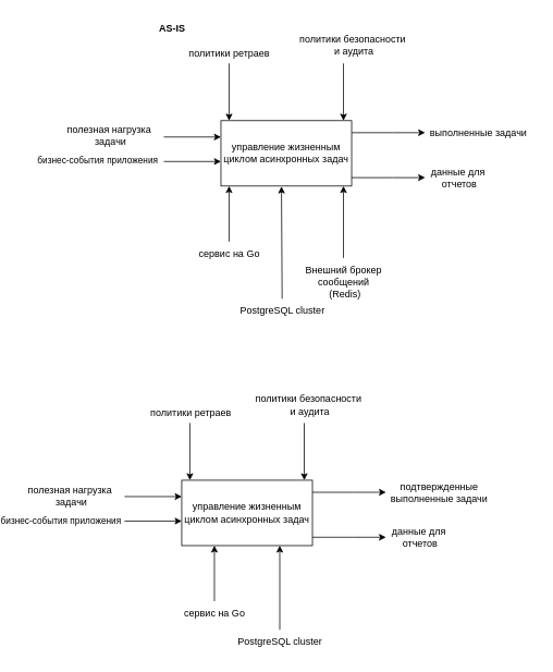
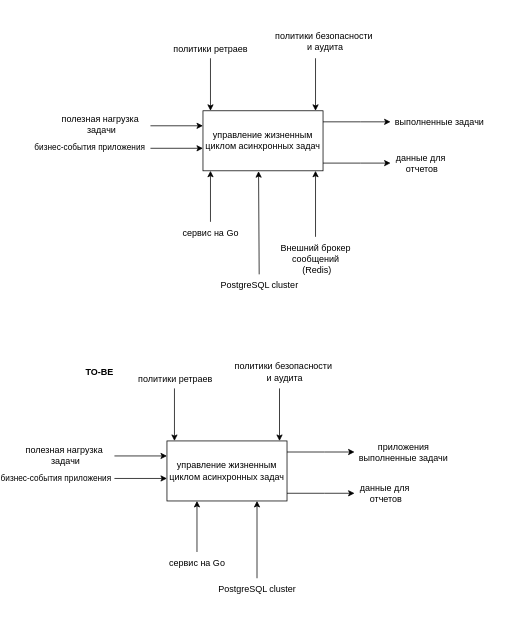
- <mxCell id="19" value="AS-IS" style="text;html=1;align=center;verticalAlign=middle;resizable=0;points=[];autosize=1;strokeColor=none;fillColor=none;fontStyle=1" parent="1" vertex="1"><mxGeometry x="185" y="20" width="50" height="30" as="geometry" /></mxCell>
+ <mxCell id="37" value="TO-BE" style="text;html=1;align=center;verticalAlign=middle;resizable=0;points=[];autosize=1;strokeColor=none;fillColor=none;fontStyle=1" parent="1" vertex="1"><mxGeometry x="102" y="480" width="60" height="30" as="geometry" /></mxCell>
- <mxCell id="22" value="подтвержденные&lt;div&gt;выполненные задачи&lt;/div&gt;" style="text;html=1;align=center;verticalAlign=middle;resizable=0;points=[];autosize=1;strokeColor=none;fillColor=none;" parent="1" vertex="1"><mxGeometry x="467" y="582" width="140" height="40" as="geometry" /></mxCell>
+ <mxCell id="22" value="приложения&lt;div&gt;выполненные задачи&lt;/div&gt;" style="text;html=1;align=center;verticalAlign=middle;resizable=0;points=[];autosize=1;strokeColor=none;fillColor=none;" parent="1" vertex="1"><mxGeometry x="467" y="582" width="140" height="40" as="geometry" /></mxCell>
